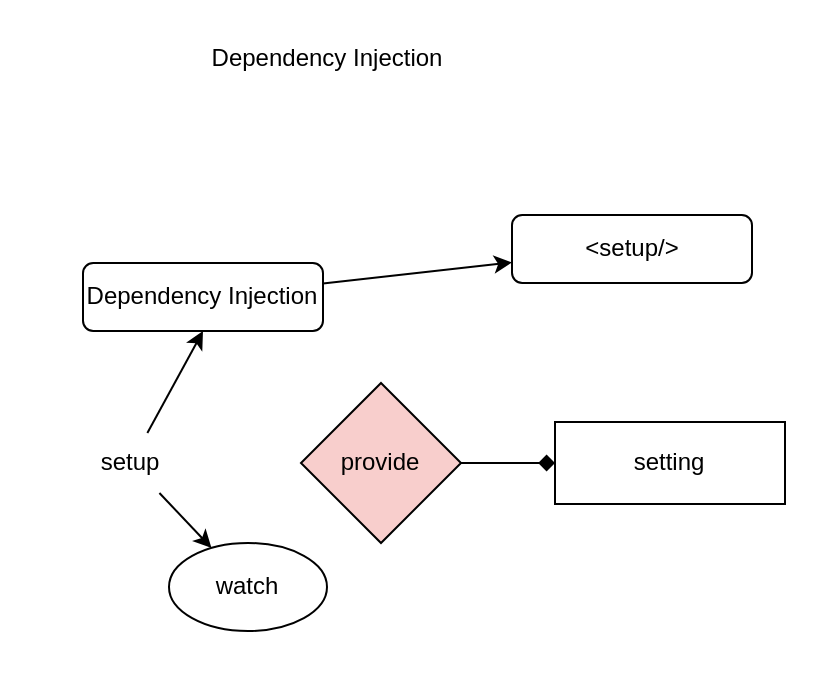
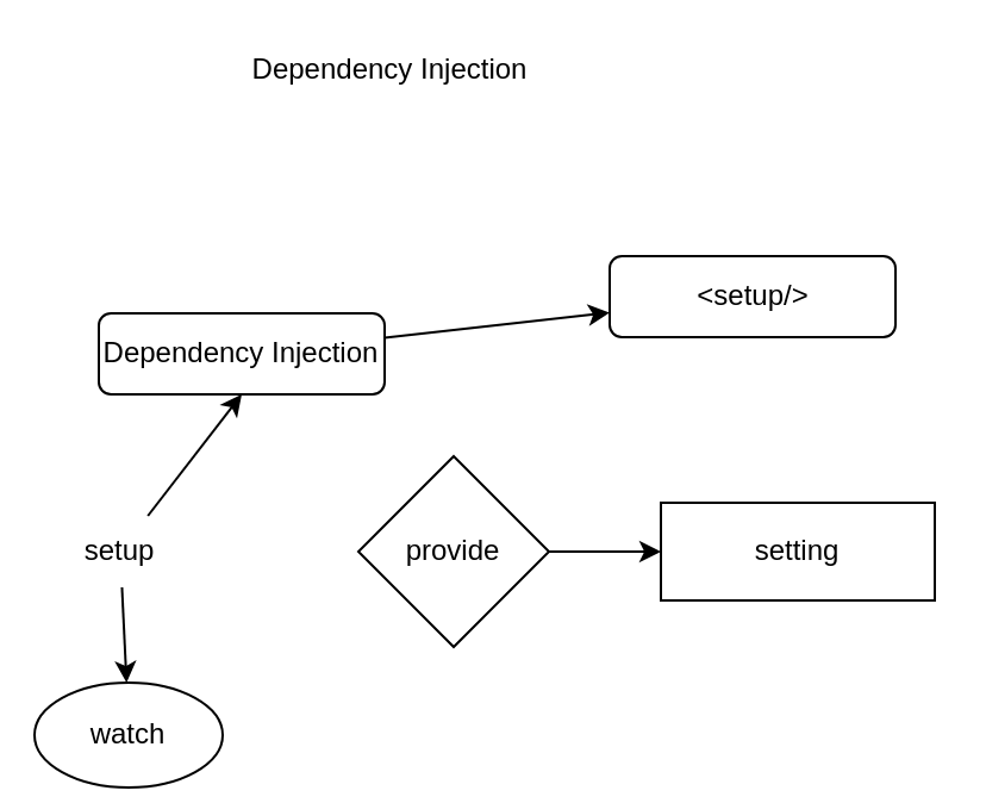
- <mxCell id="6" value="setup" style="text;html=1;strokeColor=none;fillColor=none;align=center;verticalAlign=middle;whiteSpace=wrap;rounded=0;" parent="1" vertex="1"><mxGeometry x="35" y="216" width="60" height="30" as="geometry" /></mxCell>
+ <mxCell id="6" value="setup" style="text;html=1;strokeColor=none;fillColor=none;align=center;verticalAlign=middle;whiteSpace=wrap;rounded=0;" parent="1" vertex="1"><mxGeometry x="20" y="216" width="60" height="30" as="geometry" /></mxCell>
- <mxCell id="8" value="provide" style="rhombus;whiteSpace=wrap;html=1;fillColor=#f8cecc;" vertex="1" parent="1"><mxGeometry x="150" y="191" width="80" height="80" as="geometry" /></mxCell>
+ <mxCell id="8" value="provide" style="rhombus;whiteSpace=wrap;html=1;" vertex="1" parent="1"><mxGeometry x="150" y="191" width="80" height="80" as="geometry" /></mxCell>
- <mxCell id="7" value="" style="edgeStyle=none;html=1;endArrow=diamond;" edge="1" parent="1" source="8" target="9"><mxGeometry relative="1" as="geometry" /></mxCell>
+ <mxCell id="7" value="" style="edgeStyle=none;html=1;" edge="1" parent="1" source="8" target="9"><mxGeometry relative="1" as="geometry" /></mxCell>
- <mxCell id="10" value="watch" style="ellipse;whiteSpace=wrap;html=1;" vertex="1" parent="1"><mxGeometry x="84" y="271" width="79" height="44" as="geometry" /></mxCell>
+ <mxCell id="10" value="watch" style="ellipse;whiteSpace=wrap;html=1;" vertex="1" parent="1"><mxGeometry x="14" y="286" width="79" height="44" as="geometry" /></mxCell>
